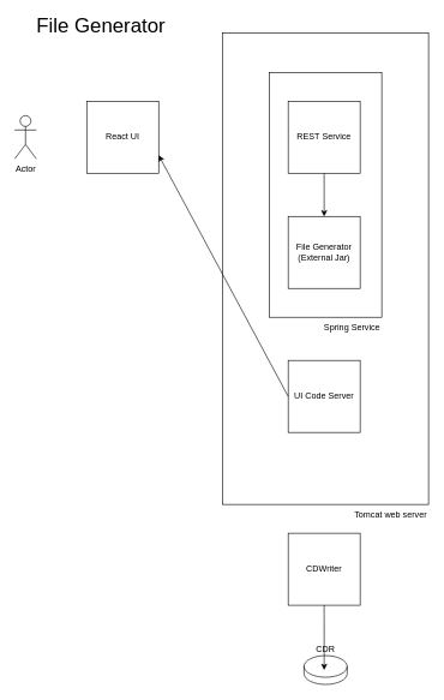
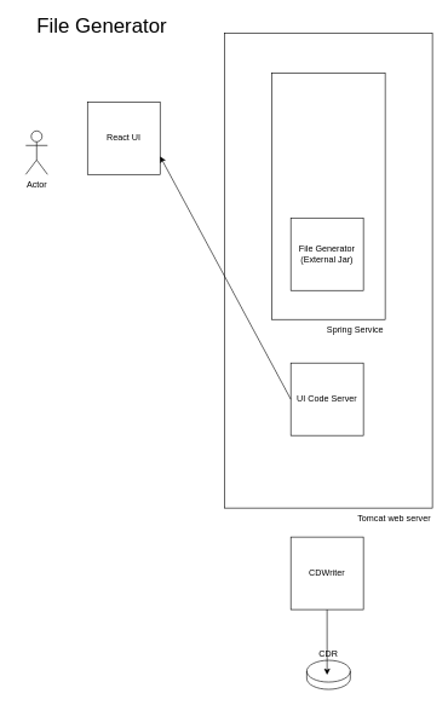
- <mxCell id="9" value="Actor" style="shape=umlActor;verticalLabelPosition=bottom;verticalAlign=top;html=1;outlineConnect=0;" vertex="1" parent="1"><mxGeometry x="20" y="160" width="30" height="60" as="geometry" /></mxCell>
+ <mxCell id="9" value="Actor" style="shape=umlActor;verticalLabelPosition=bottom;verticalAlign=top;html=1;outlineConnect=0;" vertex="1" parent="1"><mxGeometry x="35" y="180" width="30" height="60" as="geometry" /></mxCell>
- <mxCell id="4" value="REST Service" style="whiteSpace=wrap;html=1;aspect=fixed;" vertex="1" parent="1"><mxGeometry x="400" y="140" width="100" height="100" as="geometry" /></mxCell>
- <mxCell id="11" value="" style="endArrow=classic;html=1;rounded=0;exitX=0.5;exitY=1;exitDx=0;exitDy=0;entryX=0.5;entryY=0;entryDx=0;entryDy=0;" edge="1" parent="1" source="4" target="6"><mxGeometry width="50" height="50" relative="1" as="geometry"><mxPoint x="350" y="590" as="sourcePoint" /><mxPoint x="400" y="540" as="targetPoint" /></mxGeometry></mxCell>
